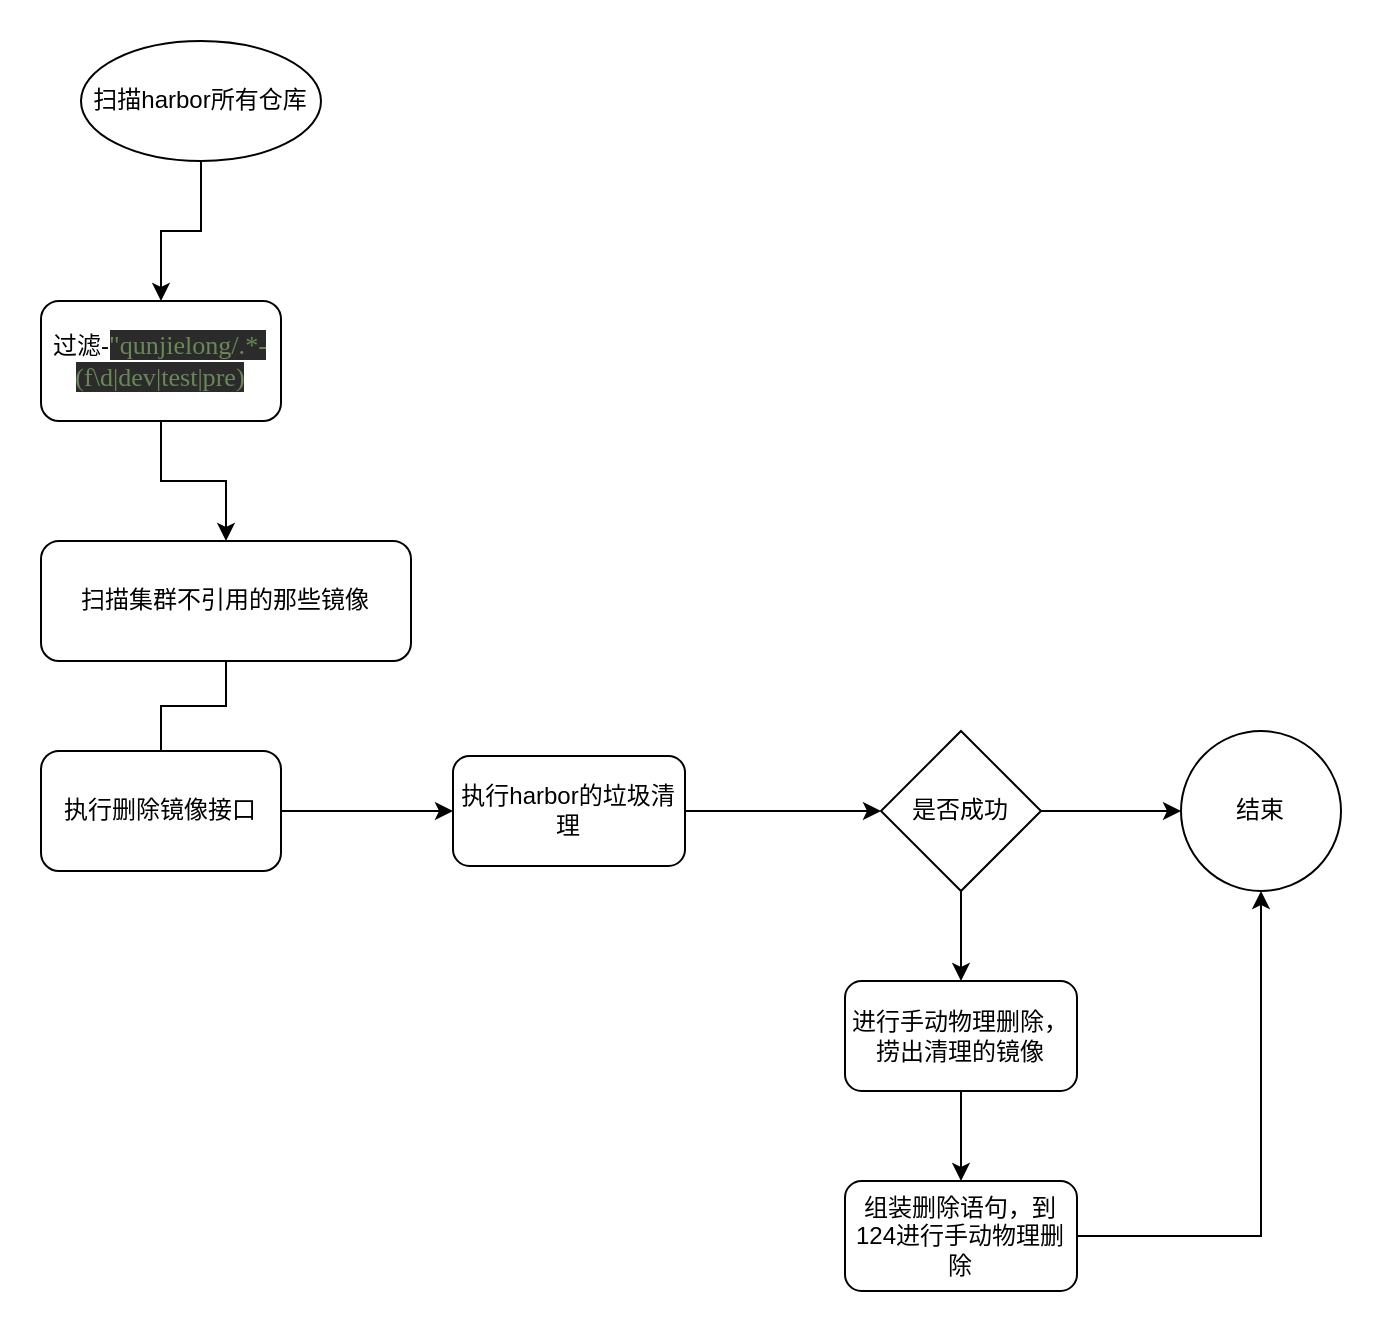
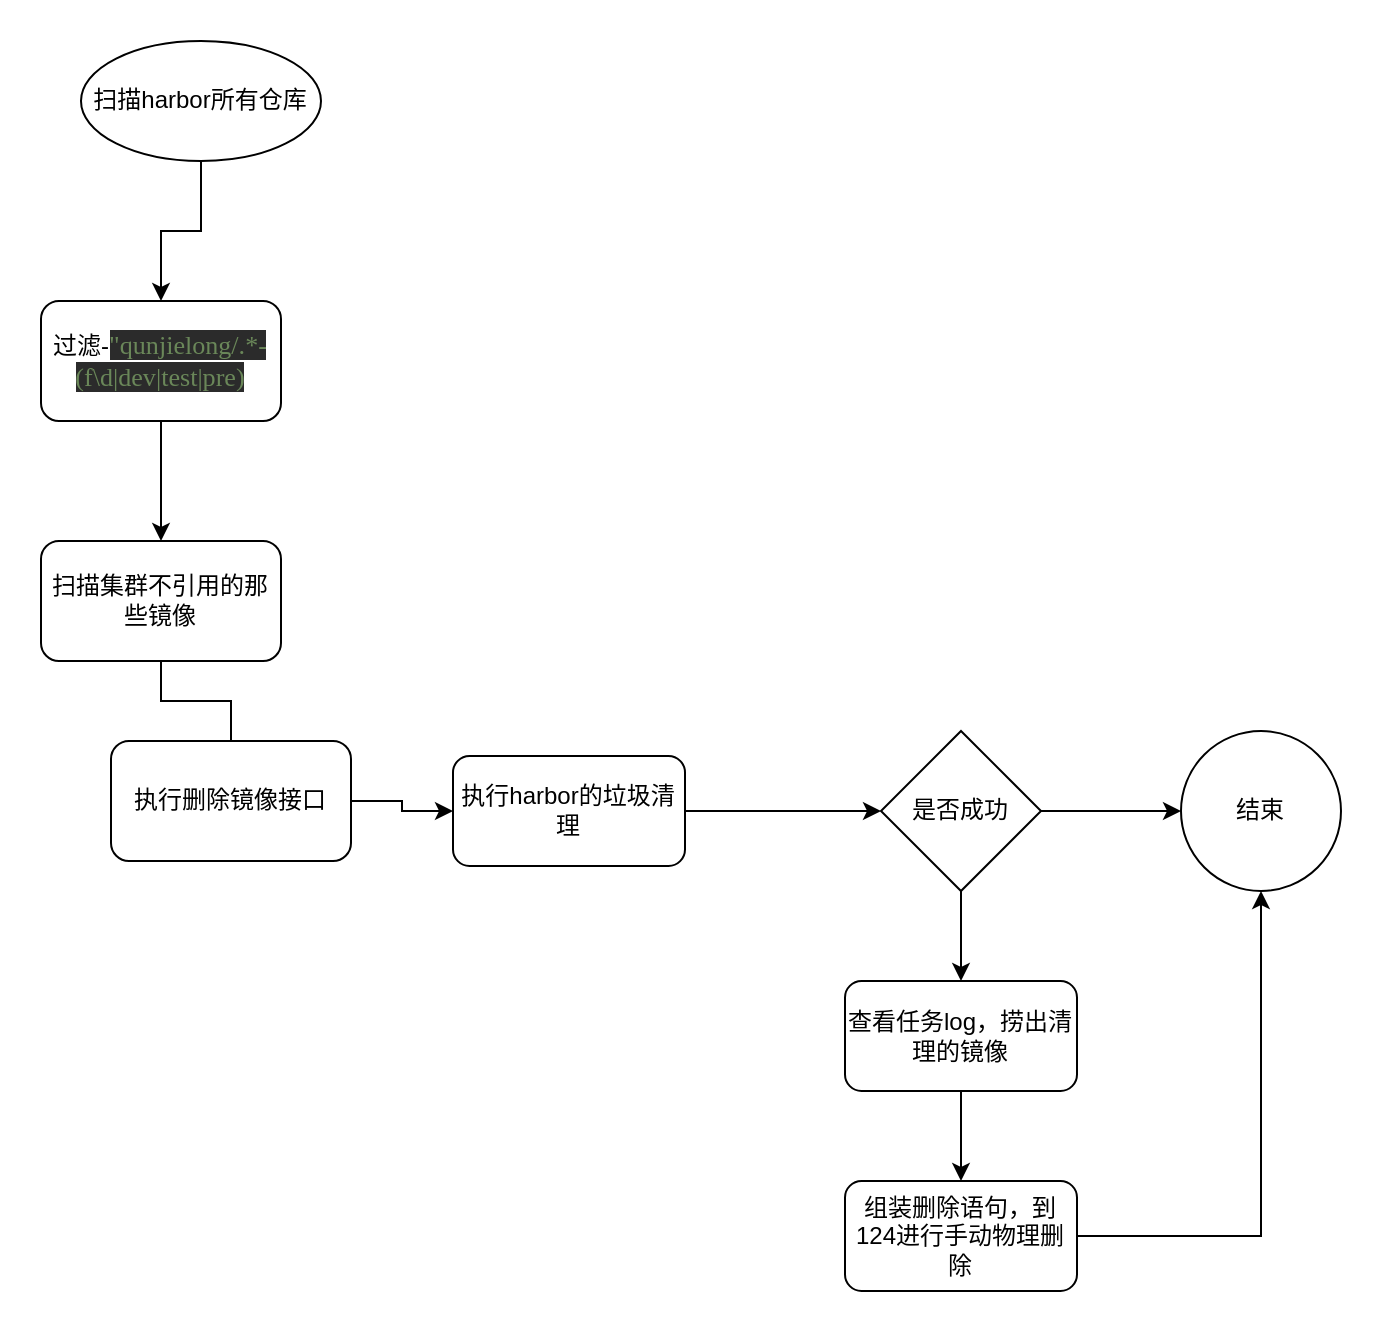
- <mxCell id="7" value="扫描集群不引用的那些镜像" style="rounded=1;whiteSpace=wrap;html=1;" vertex="1" parent="1"><mxGeometry x="20" y="270" width="185" height="60" as="geometry" /></mxCell>
+ <mxCell id="7" value="扫描集群不引用的那些镜像" style="rounded=1;whiteSpace=wrap;html=1;" vertex="1" parent="1"><mxGeometry x="20" y="270" width="120" height="60" as="geometry" /></mxCell>
- <mxCell id="9" value="执行删除镜像接口" style="rounded=1;whiteSpace=wrap;html=1;" vertex="1" parent="1"><mxGeometry x="20" y="375" width="120" height="60" as="geometry" /></mxCell>
+ <mxCell id="9" value="执行删除镜像接口" style="rounded=1;whiteSpace=wrap;html=1;" vertex="1" parent="1"><mxGeometry x="55" y="370" width="120" height="60" as="geometry" /></mxCell>
- <mxCell id="17" value="进行手动物理删除，捞出清理的镜像" style="rounded=1;whiteSpace=wrap;html=1;" vertex="1" parent="1"><mxGeometry x="422" y="490" width="116" height="55" as="geometry" /></mxCell>
+ <mxCell id="17" value="查看任务log，捞出清理的镜像" style="rounded=1;whiteSpace=wrap;html=1;" vertex="1" parent="1"><mxGeometry x="422" y="490" width="116" height="55" as="geometry" /></mxCell>
